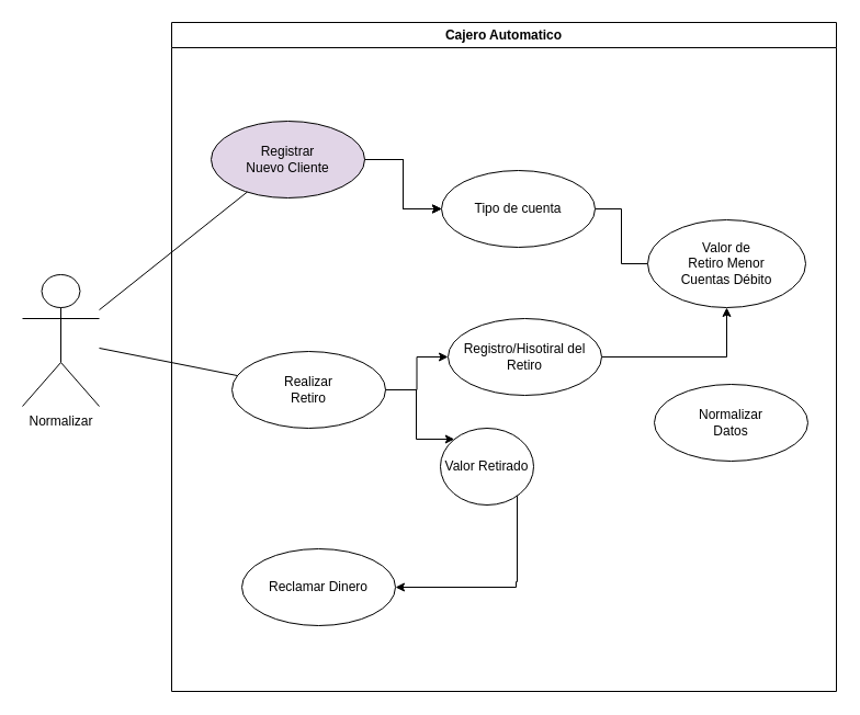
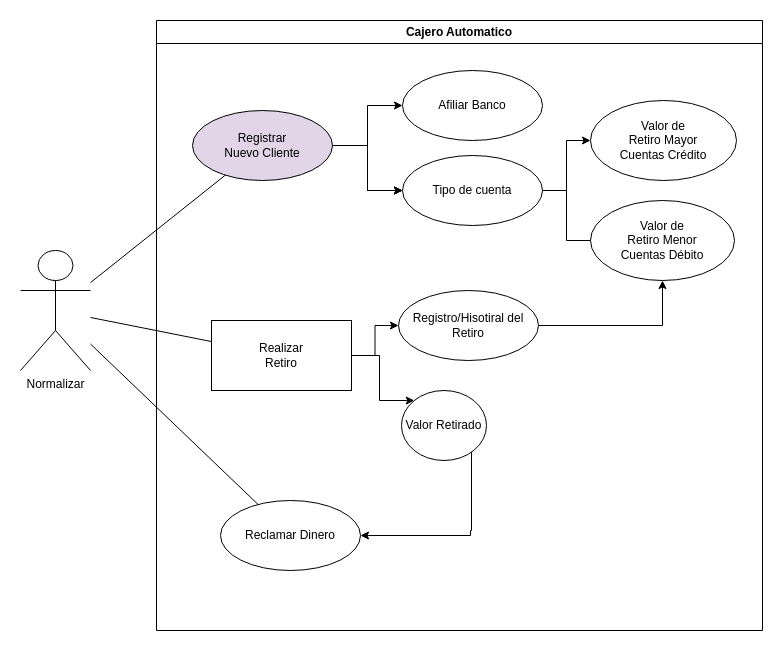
+ <mxCell id="19" value="Afiliar Banco" style="ellipse;whiteSpace=wrap;html=1;" parent="3" vertex="1"><mxGeometry x="246" y="50" width="140" height="70" as="geometry" /></mxCell>
+ <mxCell id="18" value="" style="edgeStyle=orthogonalEdgeStyle;rounded=0;orthogonalLoop=1;jettySize=auto;html=1;" parent="3" source="7" target="19" edge="1"><mxGeometry relative="1" as="geometry"><mxPoint x="176" y="50" as="sourcePoint" /></mxGeometry></mxCell>
+ <mxCell id="22" value="Valor de&lt;br&gt;Retiro Mayor&lt;br&gt;Cuentas Crédito" style="ellipse;whiteSpace=wrap;html=1;" vertex="1" parent="3"><mxGeometry x="434" y="80" width="146" height="80" as="geometry" /></mxCell>
+ <mxCell id="15" value="" style="edgeStyle=orthogonalEdgeStyle;rounded=0;orthogonalLoop=1;jettySize=auto;html=1;" edge="1" parent="3" source="17" target="22"><mxGeometry relative="1" as="geometry" /></mxCell>
- <mxCell id="14" value="Registro/Hisotiral del&lt;br&gt;Retiro" style="ellipse;whiteSpace=wrap;html=1;" parent="3" vertex="1"><mxGeometry x="252" y="270" width="140" height="70" as="geometry" /></mxCell>
+ <mxCell id="14" value="Registro/Hisotiral del&lt;br&gt;Retiro" style="ellipse;whiteSpace=wrap;html=1;" parent="3" vertex="1"><mxGeometry x="242" y="270" width="140" height="70" as="geometry" /></mxCell>
- <mxCell id="9" value="Realizar&lt;br&gt;Retiro" style="ellipse;whiteSpace=wrap;html=1;" parent="3" vertex="1"><mxGeometry x="55" y="300" width="140" height="70" as="geometry" /></mxCell>
+ <mxCell id="9" value="Realizar&lt;br&gt;Retiro" style="whiteSpace=wrap;html=1;rounded=0;" parent="3" vertex="1"><mxGeometry x="55" y="300" width="140" height="70" as="geometry" /></mxCell>
- <mxCell id="21" value="Normalizar&lt;br&gt;Datos" style="ellipse;whiteSpace=wrap;html=1;" vertex="1" parent="3"><mxGeometry x="440" y="330" width="140" height="70" as="geometry" /></mxCell>
+ <mxCell id="26" value="" style="endArrow=none;html=1;rounded=0;" parent="1" source="2" target="20" edge="1"><mxGeometry width="50" height="50" relative="1" as="geometry"><mxPoint x="130" y="400" as="sourcePoint" /><mxPoint x="180" y="350" as="targetPoint" /></mxGeometry></mxCell>
